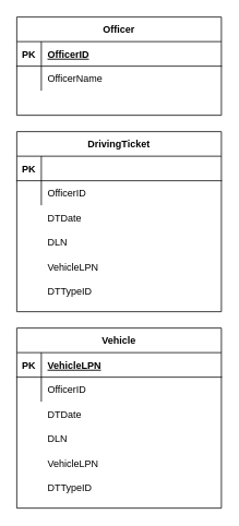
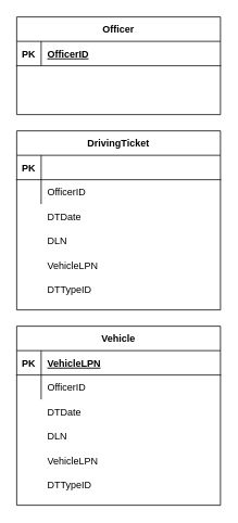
- <mxCell id="8" value="OfficerName" style="shape=partialRectangle;overflow=hidden;connectable=0;fillColor=none;top=0;left=0;bottom=0;right=0;align=left;spacingLeft=6;" parent="6" vertex="1"><mxGeometry x="30" width="220" height="30" as="geometry" /></mxCell>
